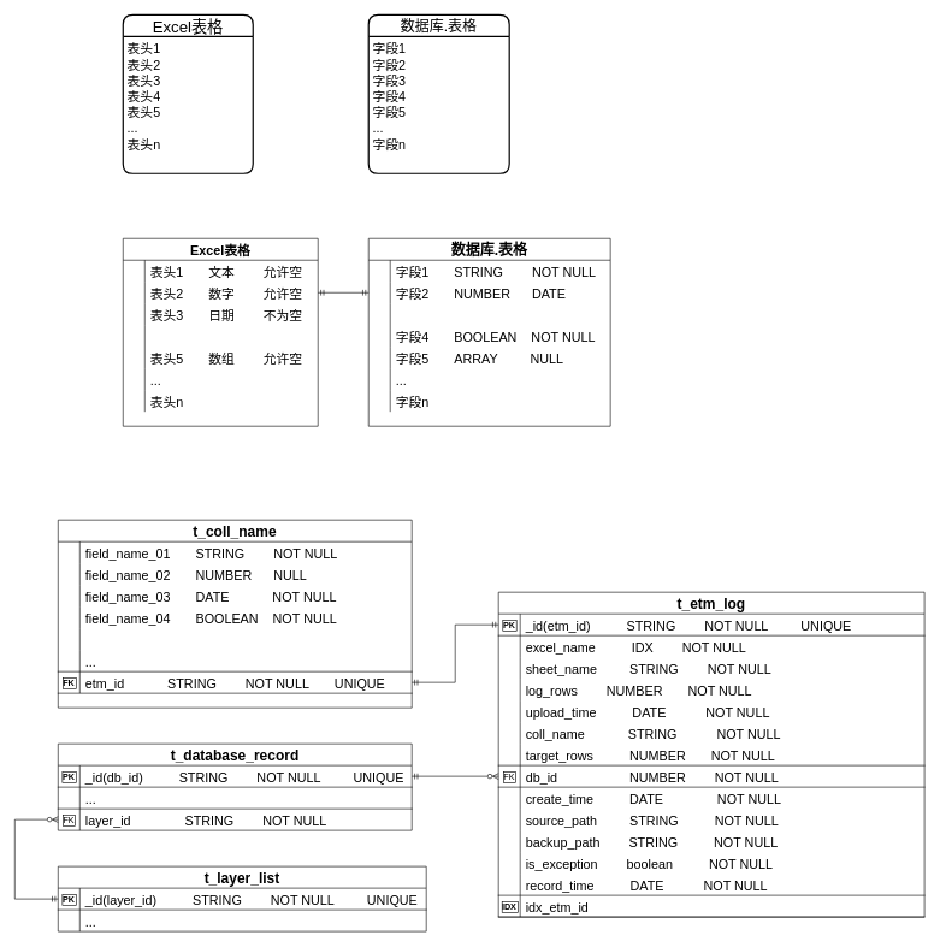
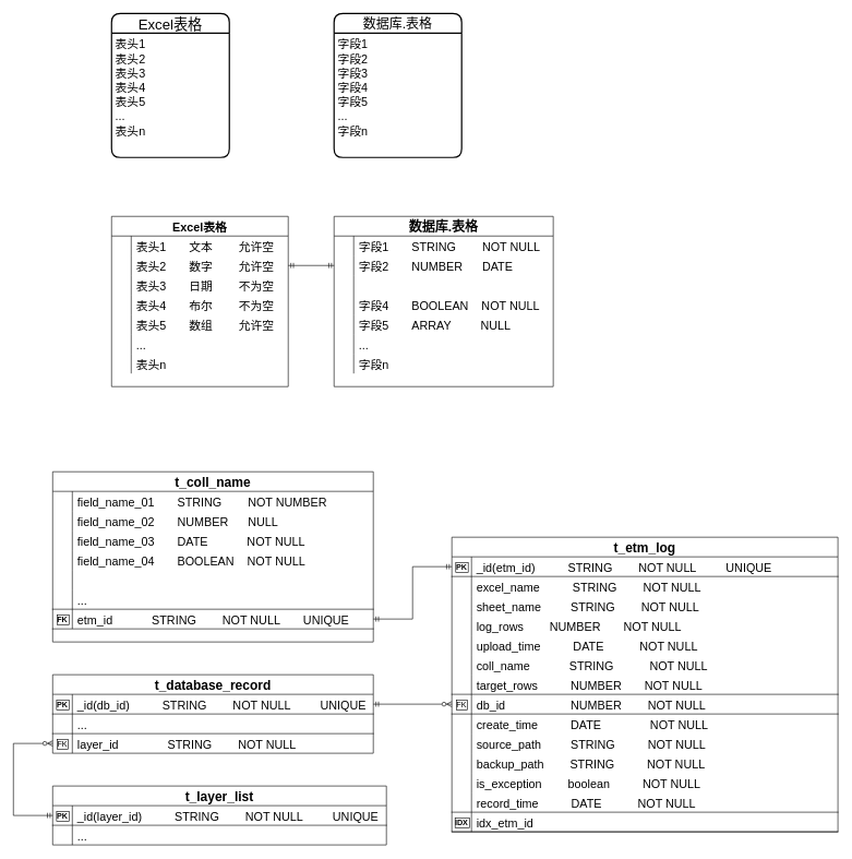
+ <mxCell id="36" value="表头4       布尔        不为空" style="shape=partialRectangle;overflow=hidden;connectable=0;fillColor=none;top=0;left=0;bottom=0;right=0;align=left;spacingLeft=6;fontSize=18;" parent="34" vertex="1"><mxGeometry x="30" width="240" height="30" as="geometry"><mxRectangle width="240" height="30" as="alternateBounds" /></mxGeometry></mxCell>
- <mxCell id="54" value="field_name_01       STRING        NOT NULL" style="shape=partialRectangle;overflow=hidden;connectable=0;fillColor=none;top=0;left=0;bottom=0;right=0;align=left;spacingLeft=6;fontSize=18;" vertex="1" parent="52"><mxGeometry x="30" width="460" height="30" as="geometry"><mxRectangle width="460" height="30" as="alternateBounds" /></mxGeometry></mxCell>
+ <mxCell id="54" value="field_name_01       STRING        NOT NUMBER" style="shape=partialRectangle;overflow=hidden;connectable=0;fillColor=none;top=0;left=0;bottom=0;right=0;align=left;spacingLeft=6;fontSize=18;" vertex="1" parent="52"><mxGeometry x="30" width="460" height="30" as="geometry"><mxRectangle width="460" height="30" as="alternateBounds" /></mxGeometry></mxCell>
- <mxCell id="79" value="excel_name          IDX        NOT NULL" style="shape=partialRectangle;connectable=0;fillColor=none;top=0;left=0;bottom=0;right=0;align=left;spacingLeft=6;overflow=hidden;labelBorderColor=none;strokeColor=#030303;fontSize=18;" vertex="1" parent="77"><mxGeometry x="30" width="560" height="30" as="geometry"><mxRectangle width="560" height="30" as="alternateBounds" /></mxGeometry></mxCell>
+ <mxCell id="79" value="excel_name          STRING        NOT NULL" style="shape=partialRectangle;connectable=0;fillColor=none;top=0;left=0;bottom=0;right=0;align=left;spacingLeft=6;overflow=hidden;labelBorderColor=none;strokeColor=#030303;fontSize=18;" vertex="1" parent="77"><mxGeometry x="30" width="560" height="30" as="geometry"><mxRectangle width="560" height="30" as="alternateBounds" /></mxGeometry></mxCell>
